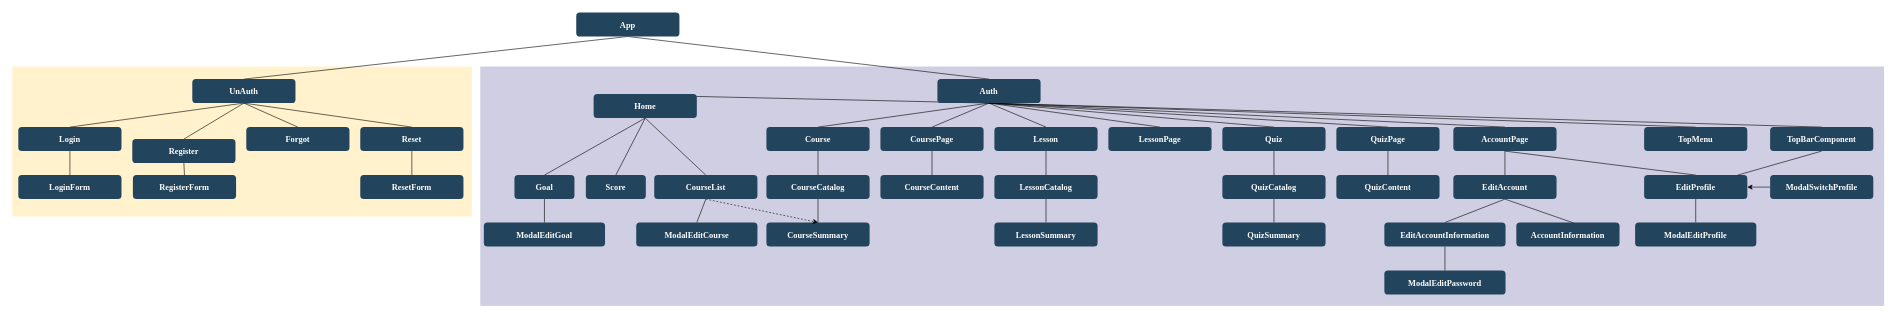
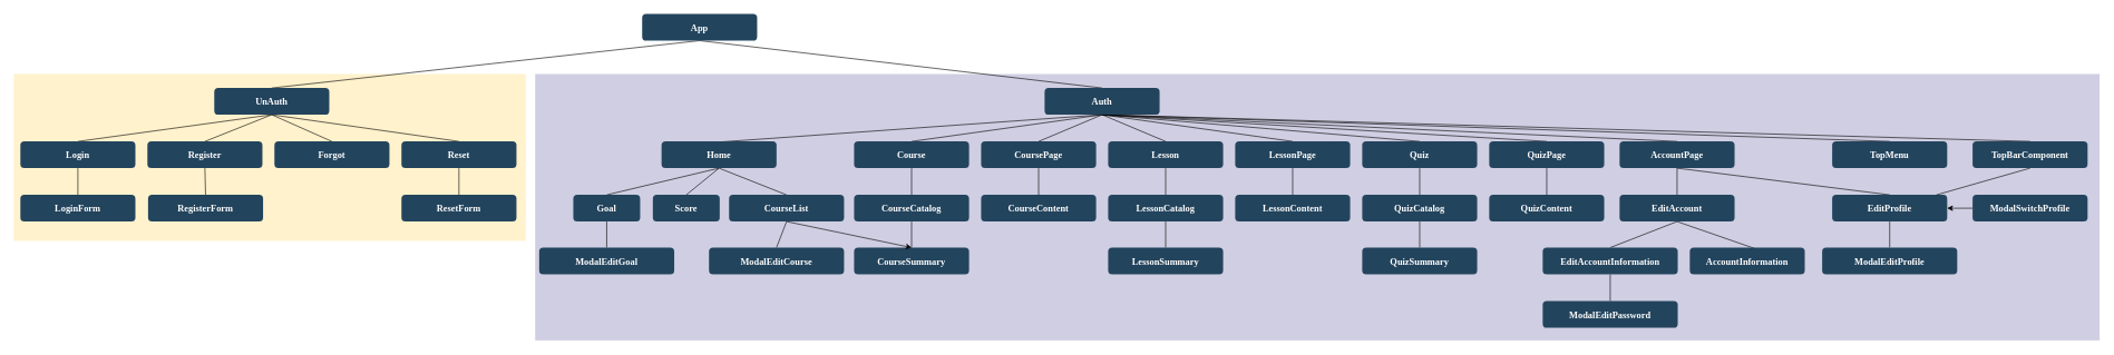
- <mxCell id="36" value="Home" style="rounded=1;fillColor=#23445D;gradientColor=none;strokeColor=none;fontColor=#FFFFFF;fontStyle=1;fontFamily=Tahoma;fontSize=14" vertex="1" parent="1"><mxGeometry x="989" y="156" width="172" height="40" as="geometry" /></mxCell>
+ <mxCell id="36" value="Home" style="rounded=1;fillColor=#23445D;gradientColor=none;strokeColor=none;fontColor=#FFFFFF;fontStyle=1;fontFamily=Tahoma;fontSize=14" vertex="1" parent="1"><mxGeometry x="989" y="211" width="172" height="40" as="geometry" /></mxCell>
- <mxCell id="26" value="Register" style="rounded=1;fillColor=#23445D;gradientColor=none;strokeColor=none;fontColor=#FFFFFF;fontStyle=1;fontFamily=Tahoma;fontSize=14" vertex="1" parent="1"><mxGeometry x="220" y="231" width="172" height="40" as="geometry" /></mxCell>
+ <mxCell id="26" value="Register" style="rounded=1;fillColor=#23445D;gradientColor=none;strokeColor=none;fontColor=#FFFFFF;fontStyle=1;fontFamily=Tahoma;fontSize=14" vertex="1" parent="1"><mxGeometry x="220" y="211" width="172" height="40" as="geometry" /></mxCell>
+ <mxCell id="43" style="edgeStyle=none;rounded=0;orthogonalLoop=1;jettySize=auto;html=1;exitX=0.5;exitY=1;exitDx=0;exitDy=0;endArrow=none;endFill=0;" edge="1" parent="1" source="44" target="66"><mxGeometry relative="1" as="geometry" /></mxCell>
+ <mxCell id="66" value="LessonContent" style="rounded=1;fillColor=#23445D;gradientColor=none;strokeColor=none;fontColor=#FFFFFF;fontStyle=1;fontFamily=Tahoma;fontSize=14" vertex="1" parent="1"><mxGeometry x="1847" y="291" width="172" height="40" as="geometry" /></mxCell>
- <mxCell id="75" style="edgeStyle=none;rounded=0;orthogonalLoop=1;jettySize=auto;html=1;exitX=0.5;exitY=1;exitDx=0;exitDy=0;entryX=0.5;entryY=0;entryDx=0;entryDy=0;endArrow=classic;endFill=1;dashed=1;" edge="1" parent="1" source="76" target="73"><mxGeometry relative="1" as="geometry" /></mxCell>
+ <mxCell id="75" style="edgeStyle=none;rounded=0;orthogonalLoop=1;jettySize=auto;html=1;exitX=0.5;exitY=1;exitDx=0;exitDy=0;entryX=0.5;entryY=0;entryDx=0;entryDy=0;endArrow=classic;endFill=1;" edge="1" parent="1" source="76" target="73"><mxGeometry relative="1" as="geometry" /></mxCell>
